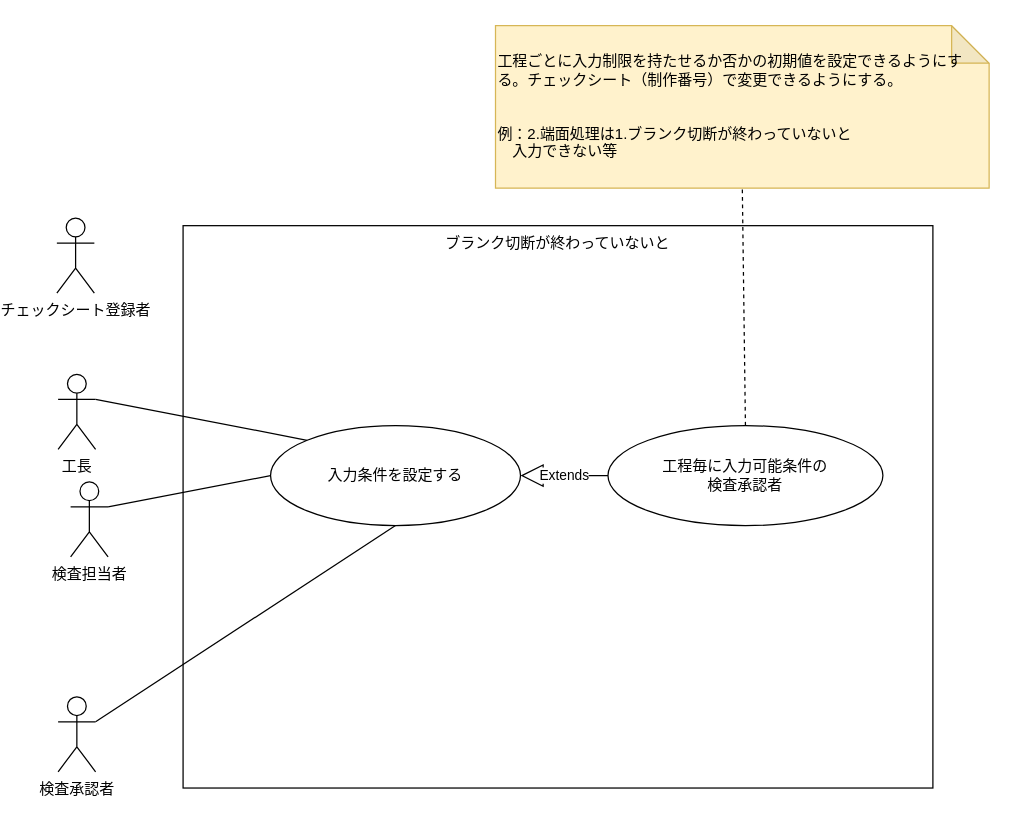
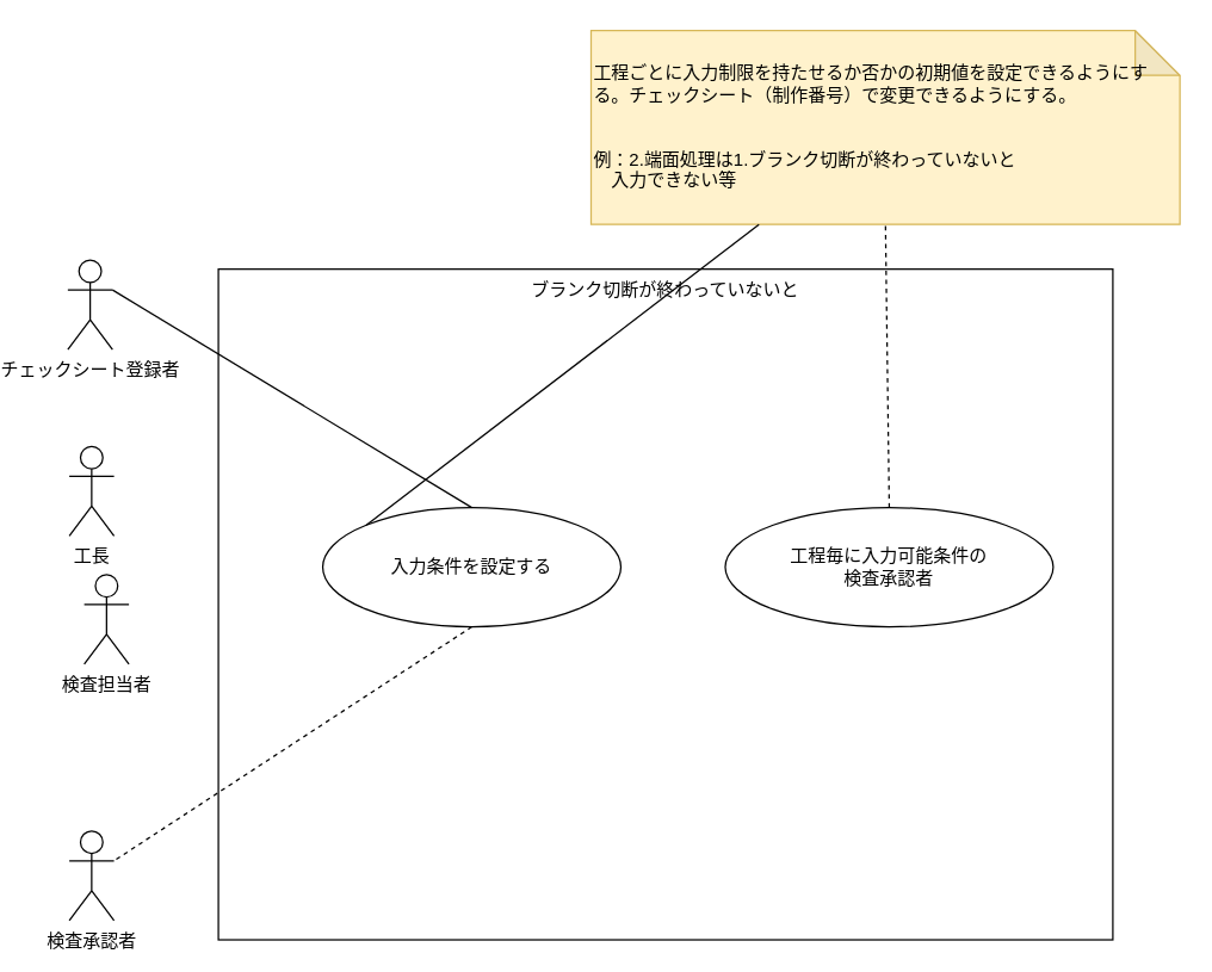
+ <mxCell id="15" value="" style="endArrow=none;html=1;entryX=1;entryY=0.333;entryDx=0;entryDy=0;entryPerimeter=0;exitX=0.5;exitY=0;exitDx=0;exitDy=0;" parent="1" source="4" target="13" edge="1"><mxGeometry width="50" height="50" relative="1" as="geometry"><mxPoint x="220.289" y="261.716" as="sourcePoint" /><mxPoint x="61" y="329" as="targetPoint" /></mxGeometry></mxCell>
- <mxCell id="14" value="" style="endArrow=none;html=1;entryX=1;entryY=0.333;entryDx=0;entryDy=0;entryPerimeter=0;exitX=0;exitY=0;exitDx=0;exitDy=0;" parent="1" source="4" target="12" edge="1"><mxGeometry width="50" height="50" relative="1" as="geometry"><mxPoint x="233.733" y="390.402" as="sourcePoint" /><mxPoint x="51" y="310" as="targetPoint" /></mxGeometry></mxCell>
+ <mxCell id="14" value="" style="endArrow=none;html=1;exitX=0;exitY=0;exitDx=0;exitDy=0;" parent="1" source="4" target="8" edge="1"><mxGeometry width="50" height="50" relative="1" as="geometry"><mxPoint x="233.733" y="390.402" as="sourcePoint" /><mxPoint x="51" y="310" as="targetPoint" /></mxGeometry></mxCell>
- <mxCell id="7" value="Extends" style="endArrow=block;endSize=16;endFill=0;html=1;exitX=0;exitY=0.5;exitDx=0;exitDy=0;entryX=1;entryY=0.5;entryDx=0;entryDy=0;" parent="1" source="5" target="4" edge="1"><mxGeometry width="160" relative="1" as="geometry"><mxPoint x="311" y="350" as="sourcePoint" /><mxPoint x="471" y="350" as="targetPoint" /></mxGeometry></mxCell>
- <mxCell id="6" value="" style="endArrow=none;html=1;entryX=1;entryY=0.333;entryDx=0;entryDy=0;entryPerimeter=0;exitX=0;exitY=0.5;exitDx=0;exitDy=0;" parent="1" source="4" target="3" edge="1"><mxGeometry width="50" height="50" relative="1" as="geometry"><mxPoint x="371" y="380" as="sourcePoint" /><mxPoint x="421" y="330" as="targetPoint" /></mxGeometry></mxCell>
- <mxCell id="11" value="" style="endArrow=none;html=1;entryX=1;entryY=0.333;entryDx=0;entryDy=0;entryPerimeter=0;exitX=0.5;exitY=1;exitDx=0;exitDy=0;" parent="1" source="4" target="10" edge="1"><mxGeometry width="50" height="50" relative="1" as="geometry"><mxPoint x="191" y="290" as="sourcePoint" /><mxPoint x="61" y="230" as="targetPoint" /></mxGeometry></mxCell>
+ <mxCell id="11" value="" style="endArrow=none;html=1;entryX=1;entryY=0.333;entryDx=0;entryDy=0;entryPerimeter=0;exitX=0.5;exitY=1;exitDx=0;exitDy=0;dashed=1;" parent="1" source="4" target="10" edge="1"><mxGeometry width="50" height="50" relative="1" as="geometry"><mxPoint x="191" y="290" as="sourcePoint" /><mxPoint x="61" y="230" as="targetPoint" /></mxGeometry></mxCell>
